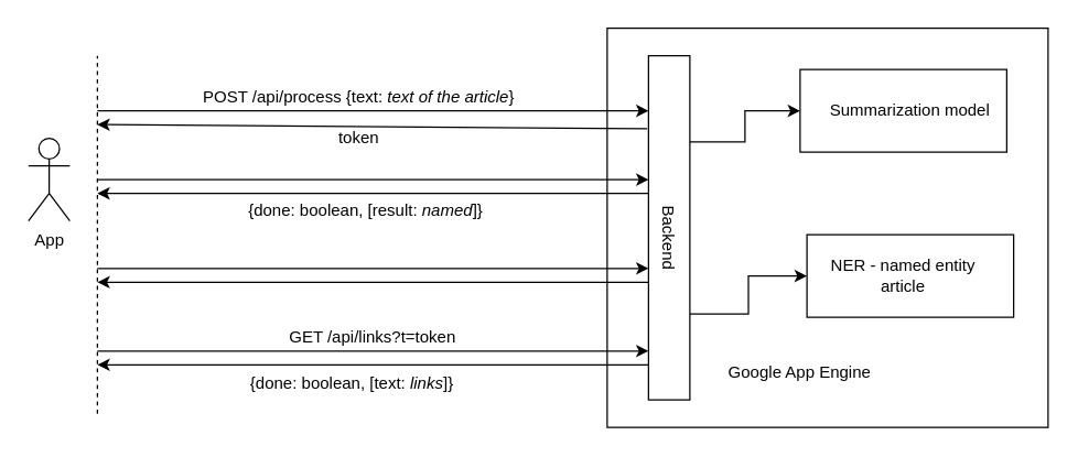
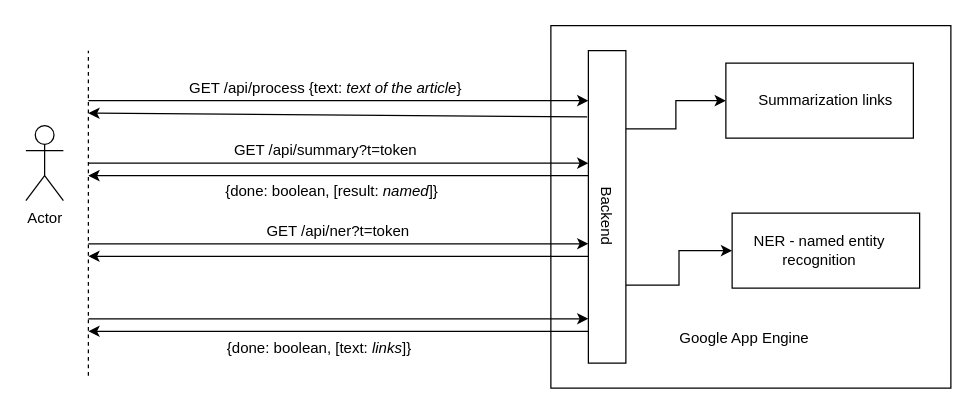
- <mxCell id="19" value="POST /api/process {text:&lt;i&gt; text of the article&lt;/i&gt;}" style="text;html=1;strokeColor=none;fillColor=none;align=center;verticalAlign=middle;whiteSpace=wrap;rounded=0;" vertex="1" parent="1"><mxGeometry x="120" y="60" width="280" height="20" as="geometry" /></mxCell>
+ <mxCell id="19" value="GET /api/process {text:&lt;i&gt; text of the article&lt;/i&gt;}" style="text;html=1;strokeColor=none;fillColor=none;align=center;verticalAlign=middle;whiteSpace=wrap;rounded=0;" vertex="1" parent="1"><mxGeometry x="120" y="60" width="280" height="20" as="geometry" /></mxCell>
- <mxCell id="15" value="Summarization model" style="text;html=1;strokeColor=none;fillColor=none;align=center;verticalAlign=middle;whiteSpace=wrap;rounded=0;" vertex="1" parent="14"><mxGeometry x="10" y="20" width="140" height="20" as="geometry" /></mxCell>
+ <mxCell id="15" value="Summarization links" style="text;html=1;strokeColor=none;fillColor=none;align=center;verticalAlign=middle;whiteSpace=wrap;rounded=0;" vertex="1" parent="14"><mxGeometry x="10" y="20" width="140" height="20" as="geometry" /></mxCell>
- <mxCell id="20" value="token" style="text;html=1;strokeColor=none;fillColor=none;align=center;verticalAlign=middle;whiteSpace=wrap;rounded=0;" vertex="1" parent="1"><mxGeometry x="240" y="90" width="40" height="20" as="geometry" /></mxCell>
+ <mxCell id="23" value="GET /api/summary?t=token" style="text;html=1;strokeColor=none;fillColor=none;align=center;verticalAlign=middle;whiteSpace=wrap;rounded=0;" vertex="1" parent="1"><mxGeometry x="140" y="110" width="240" height="20" as="geometry" /></mxCell>
- <mxCell id="3" value="App" style="shape=umlActor;verticalLabelPosition=bottom;labelBackgroundColor=#ffffff;verticalAlign=top;html=1;outlineConnect=0;" vertex="1" parent="1"><mxGeometry x="20" y="100" width="30" height="60" as="geometry" /></mxCell>
+ <mxCell id="3" value="Actor" style="shape=umlActor;verticalLabelPosition=bottom;labelBackgroundColor=#ffffff;verticalAlign=top;html=1;outlineConnect=0;" vertex="1" parent="1"><mxGeometry x="20" y="100" width="30" height="60" as="geometry" /></mxCell>
+ <mxCell id="26" value="GET /api/ner?t=token" style="text;html=1;strokeColor=none;fillColor=none;align=center;verticalAlign=middle;whiteSpace=wrap;rounded=0;" vertex="1" parent="1"><mxGeometry x="150" y="175" width="240" height="20" as="geometry" /></mxCell>
- <mxCell id="11" value="NER - named entity article" style="text;html=1;strokeColor=none;fillColor=none;align=center;verticalAlign=middle;whiteSpace=wrap;rounded=0;" vertex="1" parent="9"><mxGeometry y="15" width="140" height="30" as="geometry" /></mxCell>
+ <mxCell id="11" value="NER - named entity recognition" style="text;html=1;strokeColor=none;fillColor=none;align=center;verticalAlign=middle;whiteSpace=wrap;rounded=0;" vertex="1" parent="9"><mxGeometry y="15" width="140" height="30" as="geometry" /></mxCell>
- <mxCell id="31" value="GET /api/links?t=token" style="text;html=1;strokeColor=none;fillColor=none;align=center;verticalAlign=middle;whiteSpace=wrap;rounded=0;" vertex="1" parent="1"><mxGeometry x="150" y="235" width="240" height="20" as="geometry" /></mxCell>
- <mxCell id="16" value="Google App Engine" style="text;html=1;strokeColor=none;fillColor=none;align=center;verticalAlign=middle;whiteSpace=wrap;rounded=0;" vertex="1" parent="1"><mxGeometry x="510" y="260" width="140" height="20" as="geometry" /></mxCell>
+ <mxCell id="16" value="Google App Engine" style="text;html=1;strokeColor=none;fillColor=none;align=center;verticalAlign=middle;whiteSpace=wrap;rounded=0;" vertex="1" parent="1"><mxGeometry x="525" y="260" width="140" height="20" as="geometry" /></mxCell>
